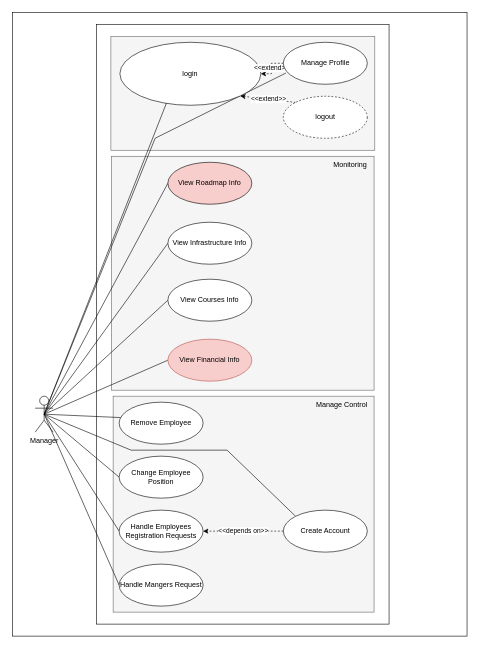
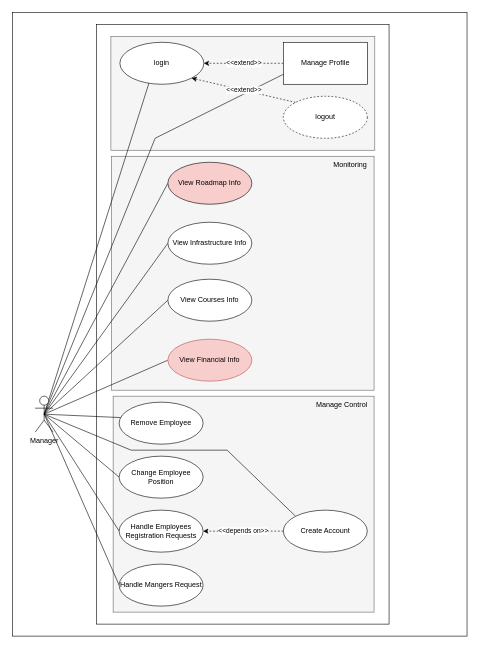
- <mxCell id="21" value="Manage Profile" style="ellipse;whiteSpace=wrap;html=1;" parent="1" vertex="1"><mxGeometry x="471.75" y="70" width="140" height="70" as="geometry" /></mxCell>
+ <mxCell id="21" value="Manage Profile" style="whiteSpace=wrap;html=1;rounded=0;" parent="1" vertex="1"><mxGeometry x="471.75" y="70" width="140" height="70" as="geometry" /></mxCell>
- <mxCell id="19" value="login" style="ellipse;whiteSpace=wrap;html=1;" parent="1" vertex="1"><mxGeometry x="199.25" y="70" width="235" height="105" as="geometry" /></mxCell>
+ <mxCell id="19" value="login" style="ellipse;whiteSpace=wrap;html=1;" parent="1" vertex="1"><mxGeometry x="199.25" y="70" width="140" height="70" as="geometry" /></mxCell>
